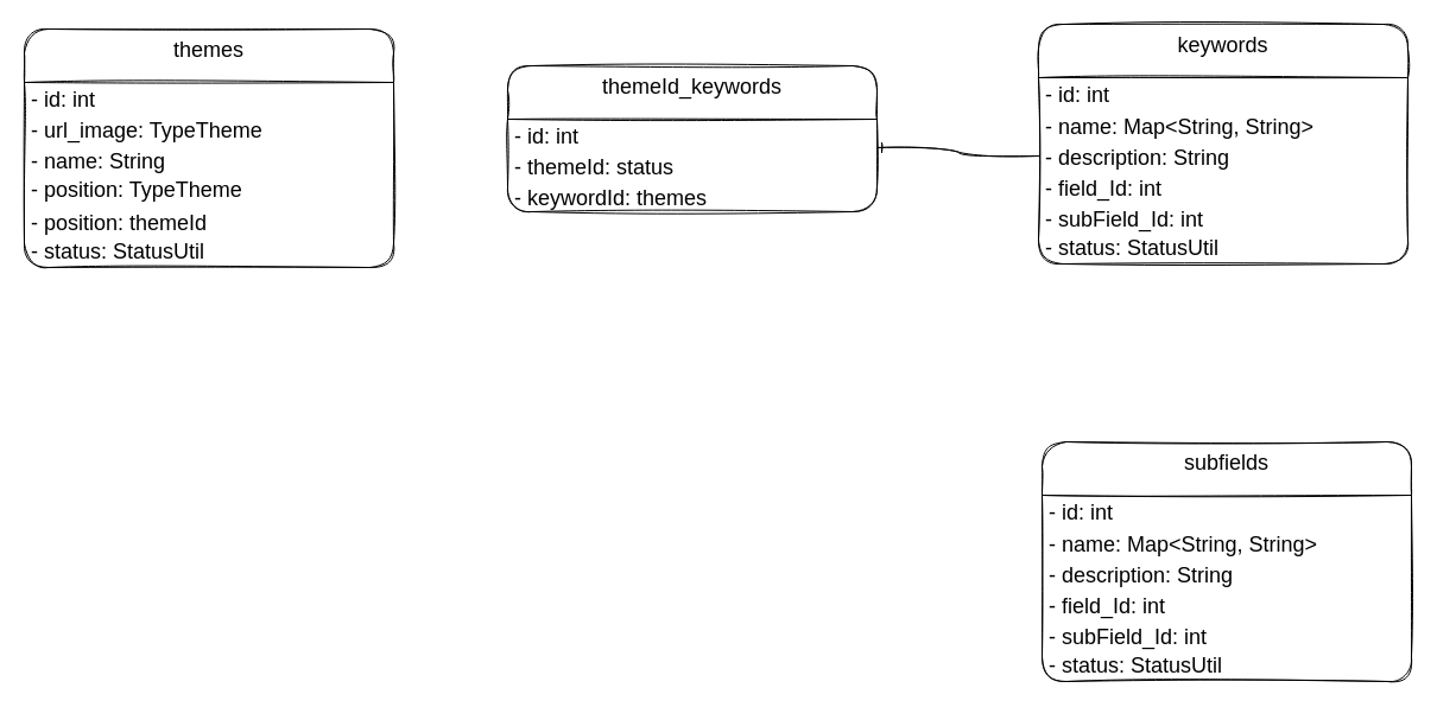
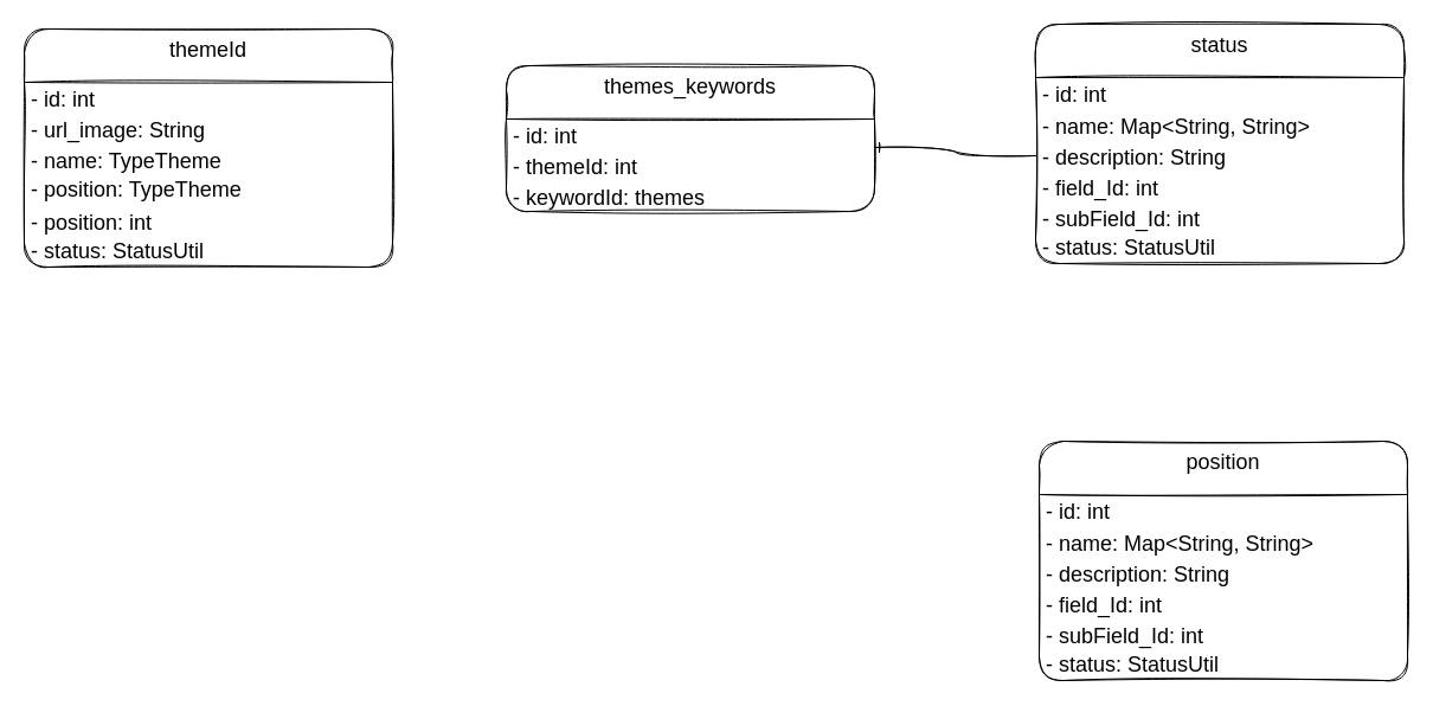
- <mxCell id="9" value="keywords" style="swimlane;fontStyle=0;childLayout=stackLayout;horizontal=1;startSize=45;fillColor=none;horizontalStack=0;resizeParent=1;resizeParentMax=0;resizeLast=0;collapsible=1;marginBottom=0;verticalAlign=top;sketch=1;rounded=1;fontSize=18;" vertex="1" parent="1"><mxGeometry x="874" y="20" width="311" height="202" as="geometry" /></mxCell>
+ <mxCell id="9" value="status" style="swimlane;fontStyle=0;childLayout=stackLayout;horizontal=1;startSize=45;fillColor=none;horizontalStack=0;resizeParent=1;resizeParentMax=0;resizeLast=0;collapsible=1;marginBottom=0;verticalAlign=top;sketch=1;rounded=1;fontSize=18;" vertex="1" parent="1"><mxGeometry x="874" y="20" width="311" height="202" as="geometry" /></mxCell>
- <mxCell id="2" value="themes&#10;" style="swimlane;fontStyle=0;childLayout=stackLayout;horizontal=1;startSize=45;fillColor=none;horizontalStack=0;resizeParent=1;resizeParentMax=0;resizeLast=0;collapsible=1;marginBottom=0;verticalAlign=top;sketch=1;rounded=1;fontSize=18;" vertex="1" parent="1"><mxGeometry x="20" y="24" width="311" height="201" as="geometry" /></mxCell>
+ <mxCell id="2" value="themeId&#10;" style="swimlane;fontStyle=0;childLayout=stackLayout;horizontal=1;startSize=45;fillColor=none;horizontalStack=0;resizeParent=1;resizeParentMax=0;resizeLast=0;collapsible=1;marginBottom=0;verticalAlign=top;sketch=1;rounded=1;fontSize=18;" vertex="1" parent="1"><mxGeometry x="20" y="24" width="311" height="201" as="geometry" /></mxCell>
- <mxCell id="16" value="themeId_keywords&#10;&#10;" style="swimlane;fontStyle=0;childLayout=stackLayout;horizontal=1;startSize=45;fillColor=none;horizontalStack=0;resizeParent=1;resizeParentMax=0;resizeLast=0;collapsible=1;marginBottom=0;verticalAlign=top;sketch=1;rounded=1;fontSize=18;" vertex="1" parent="1"><mxGeometry x="427" y="55" width="311" height="123" as="geometry" /></mxCell>
+ <mxCell id="16" value="themes_keywords&#10;&#10;" style="swimlane;fontStyle=0;childLayout=stackLayout;horizontal=1;startSize=45;fillColor=none;horizontalStack=0;resizeParent=1;resizeParentMax=0;resizeLast=0;collapsible=1;marginBottom=0;verticalAlign=top;sketch=1;rounded=1;fontSize=18;" vertex="1" parent="1"><mxGeometry x="427" y="55" width="311" height="123" as="geometry" /></mxCell>
- <mxCell id="4" value="- url_image: TypeTheme" style="text;strokeColor=none;fillColor=none;align=left;verticalAlign=middle;spacingLeft=4;spacingRight=4;overflow=hidden;rotatable=0;points=[[0,0.5],[1,0.5]];portConstraint=eastwest;sketch=1;rounded=1;fontSize=18;" vertex="1" parent="2"><mxGeometry y="71" width="311" height="26" as="geometry" /></mxCell>
+ <mxCell id="4" value="- url_image: String" style="text;strokeColor=none;fillColor=none;align=left;verticalAlign=middle;spacingLeft=4;spacingRight=4;overflow=hidden;rotatable=0;points=[[0,0.5],[1,0.5]];portConstraint=eastwest;sketch=1;rounded=1;fontSize=18;" vertex="1" parent="2"><mxGeometry y="71" width="311" height="26" as="geometry" /></mxCell>
- <mxCell id="5" value="- name: String" style="text;strokeColor=none;fillColor=none;align=left;verticalAlign=middle;spacingLeft=4;spacingRight=4;overflow=hidden;rotatable=0;points=[[0,0.5],[1,0.5]];portConstraint=eastwest;sketch=1;rounded=1;fontSize=18;" vertex="1" parent="2"><mxGeometry y="97" width="311" height="26" as="geometry" /></mxCell>
+ <mxCell id="5" value="- name: TypeTheme" style="text;strokeColor=none;fillColor=none;align=left;verticalAlign=middle;spacingLeft=4;spacingRight=4;overflow=hidden;rotatable=0;points=[[0,0.5],[1,0.5]];portConstraint=eastwest;sketch=1;rounded=1;fontSize=18;" vertex="1" parent="2"><mxGeometry y="97" width="311" height="26" as="geometry" /></mxCell>
- <mxCell id="18" value="- themeId: status" style="text;strokeColor=none;fillColor=none;align=left;verticalAlign=middle;spacingLeft=4;spacingRight=4;overflow=hidden;rotatable=0;points=[[0,0.5],[1,0.5]];portConstraint=eastwest;sketch=1;rounded=1;fontSize=18;" vertex="1" parent="16"><mxGeometry y="71" width="311" height="26" as="geometry" /></mxCell>
+ <mxCell id="18" value="- themeId: int" style="text;strokeColor=none;fillColor=none;align=left;verticalAlign=middle;spacingLeft=4;spacingRight=4;overflow=hidden;rotatable=0;points=[[0,0.5],[1,0.5]];portConstraint=eastwest;sketch=1;rounded=1;fontSize=18;" vertex="1" parent="16"><mxGeometry y="71" width="311" height="26" as="geometry" /></mxCell>
- <mxCell id="7" value="- position: themeId" style="text;strokeColor=none;fillColor=none;align=left;verticalAlign=middle;spacingLeft=4;spacingRight=4;overflow=hidden;rotatable=0;points=[[0,0.5],[1,0.5]];portConstraint=eastwest;sketch=1;rounded=1;fontSize=18;" vertex="1" parent="2"><mxGeometry y="149" width="311" height="26" as="geometry" /></mxCell>
+ <mxCell id="7" value="- position: int" style="text;strokeColor=none;fillColor=none;align=left;verticalAlign=middle;spacingLeft=4;spacingRight=4;overflow=hidden;rotatable=0;points=[[0,0.5],[1,0.5]];portConstraint=eastwest;sketch=1;rounded=1;fontSize=18;" vertex="1" parent="2"><mxGeometry y="149" width="311" height="26" as="geometry" /></mxCell>
- <mxCell id="21" value="subfields" style="swimlane;fontStyle=0;childLayout=stackLayout;horizontal=1;startSize=45;fillColor=none;horizontalStack=0;resizeParent=1;resizeParentMax=0;resizeLast=0;collapsible=1;marginBottom=0;verticalAlign=top;sketch=1;rounded=1;fontSize=18;" vertex="1" parent="1"><mxGeometry x="877" y="372" width="311" height="202" as="geometry" /></mxCell>
+ <mxCell id="21" value="position" style="swimlane;fontStyle=0;childLayout=stackLayout;horizontal=1;startSize=45;fillColor=none;horizontalStack=0;resizeParent=1;resizeParentMax=0;resizeLast=0;collapsible=1;marginBottom=0;verticalAlign=top;sketch=1;rounded=1;fontSize=18;" vertex="1" parent="1"><mxGeometry x="877" y="372" width="311" height="202" as="geometry" /></mxCell>
